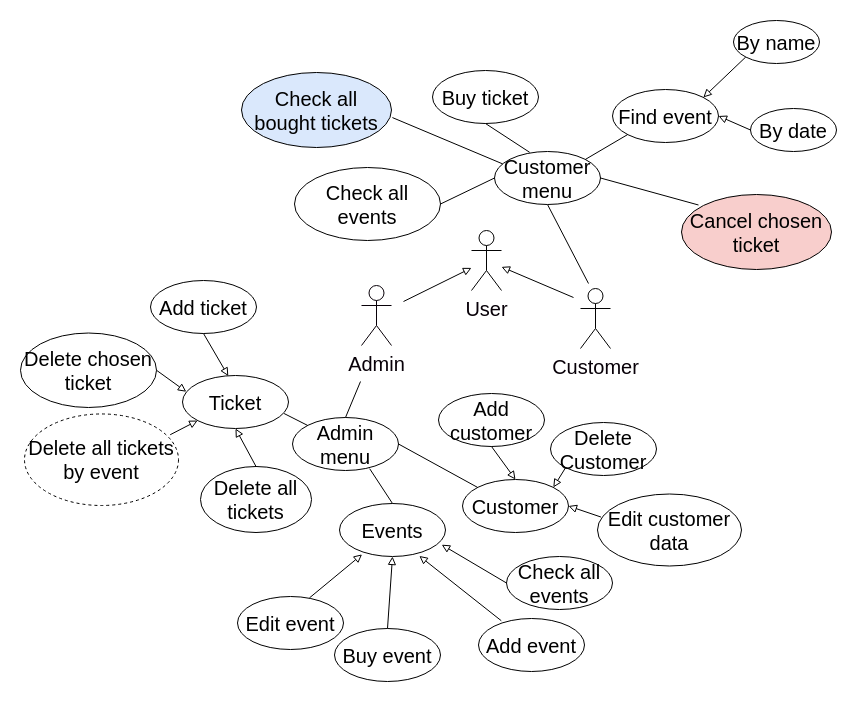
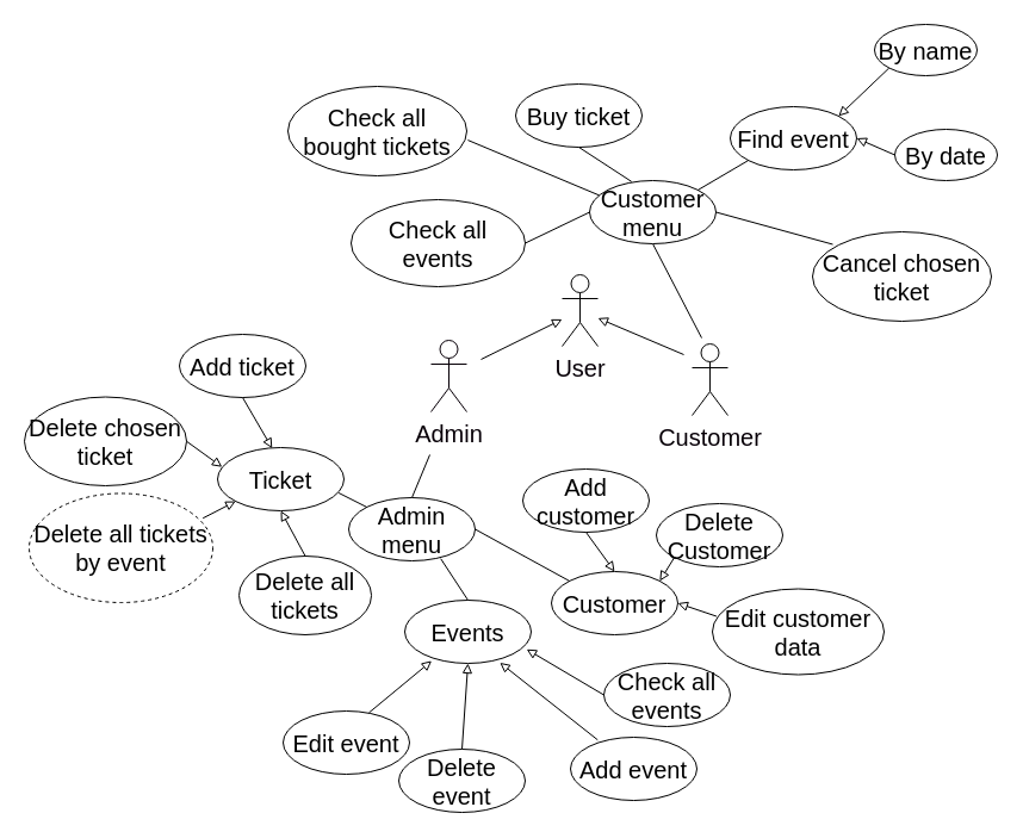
- <mxCell id="16" value="&lt;font face=&quot;Helvetica&quot;&gt;Check all bought tickets&lt;/font&gt;" style="ellipse;whiteSpace=wrap;html=1;hachureGap=4;fontFamily=Architects Daughter;fontSource=https%3A%2F%2Ffonts.googleapis.com%2Fcss%3Ffamily%3DArchitects%2BDaughter;fontSize=20;rounded=1;fillColor=#dae8fc;" parent="1" vertex="1"><mxGeometry x="241" y="72" width="150" height="75" as="geometry" /></mxCell>
+ <mxCell id="16" value="&lt;font face=&quot;Helvetica&quot;&gt;Check all bought tickets&lt;/font&gt;" style="ellipse;whiteSpace=wrap;html=1;hachureGap=4;fontFamily=Architects Daughter;fontSource=https%3A%2F%2Ffonts.googleapis.com%2Fcss%3Ffamily%3DArchitects%2BDaughter;fontSize=20;rounded=1;" parent="1" vertex="1"><mxGeometry x="241" y="72" width="150" height="75" as="geometry" /></mxCell>
- <mxCell id="18" value="&lt;font face=&quot;Helvetica&quot;&gt;Cancel chosen ticket&lt;/font&gt;" style="ellipse;whiteSpace=wrap;html=1;hachureGap=4;fontFamily=Architects Daughter;fontSource=https%3A%2F%2Ffonts.googleapis.com%2Fcss%3Ffamily%3DArchitects%2BDaughter;fontSize=20;rounded=1;fillColor=#f8cecc;" parent="1" vertex="1"><mxGeometry x="681" y="194" width="150" height="75" as="geometry" /></mxCell>
+ <mxCell id="18" value="&lt;font face=&quot;Helvetica&quot;&gt;Cancel chosen ticket&lt;/font&gt;" style="ellipse;whiteSpace=wrap;html=1;hachureGap=4;fontFamily=Architects Daughter;fontSource=https%3A%2F%2Ffonts.googleapis.com%2Fcss%3Ffamily%3DArchitects%2BDaughter;fontSize=20;rounded=1;" parent="1" vertex="1"><mxGeometry x="681" y="194" width="150" height="75" as="geometry" /></mxCell>
- <mxCell id="41" value="&lt;font face=&quot;Helvetica&quot;&gt;Buy event&lt;/font&gt;" style="ellipse;whiteSpace=wrap;html=1;hachureGap=4;fontFamily=Architects Daughter;fontSource=https%3A%2F%2Ffonts.googleapis.com%2Fcss%3Ffamily%3DArchitects%2BDaughter;fontSize=20;rounded=1;" parent="1" vertex="1"><mxGeometry x="334" y="628" width="106" height="53" as="geometry" /></mxCell>
+ <mxCell id="41" value="&lt;font face=&quot;Helvetica&quot;&gt;Delete event&lt;/font&gt;" style="ellipse;whiteSpace=wrap;html=1;hachureGap=4;fontFamily=Architects Daughter;fontSource=https%3A%2F%2Ffonts.googleapis.com%2Fcss%3Ffamily%3DArchitects%2BDaughter;fontSize=20;rounded=1;" parent="1" vertex="1"><mxGeometry x="334" y="628" width="106" height="53" as="geometry" /></mxCell>
